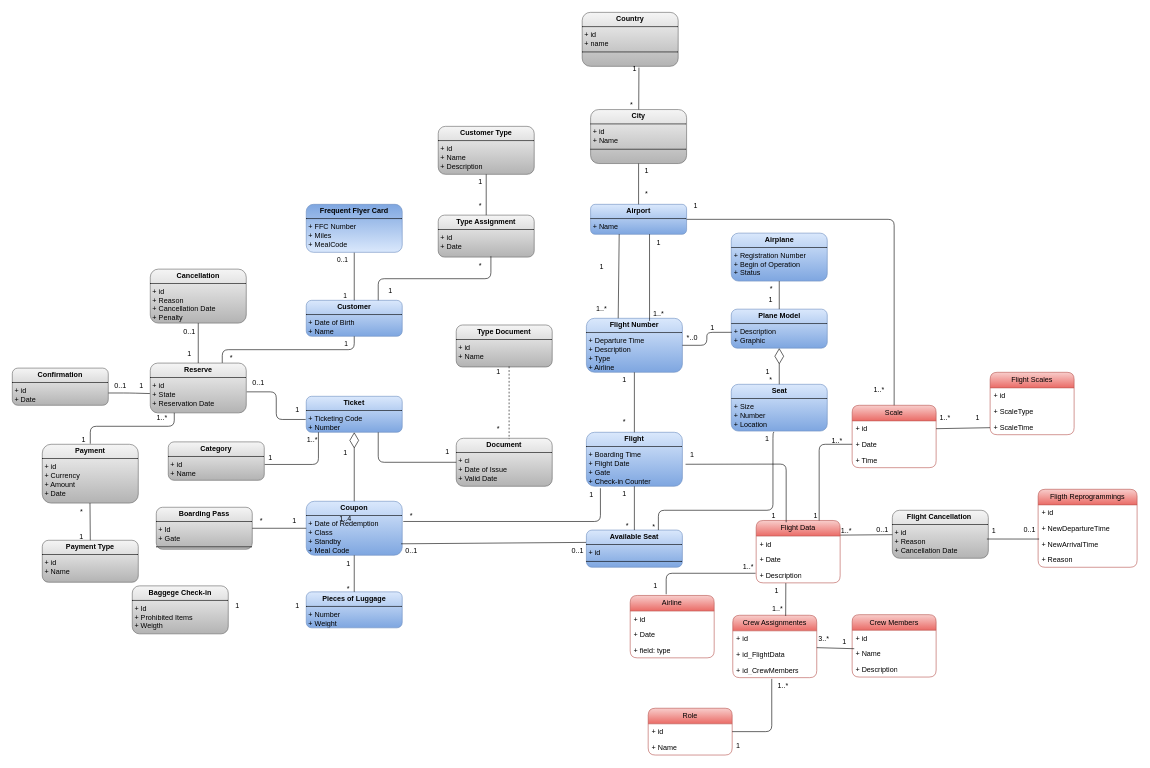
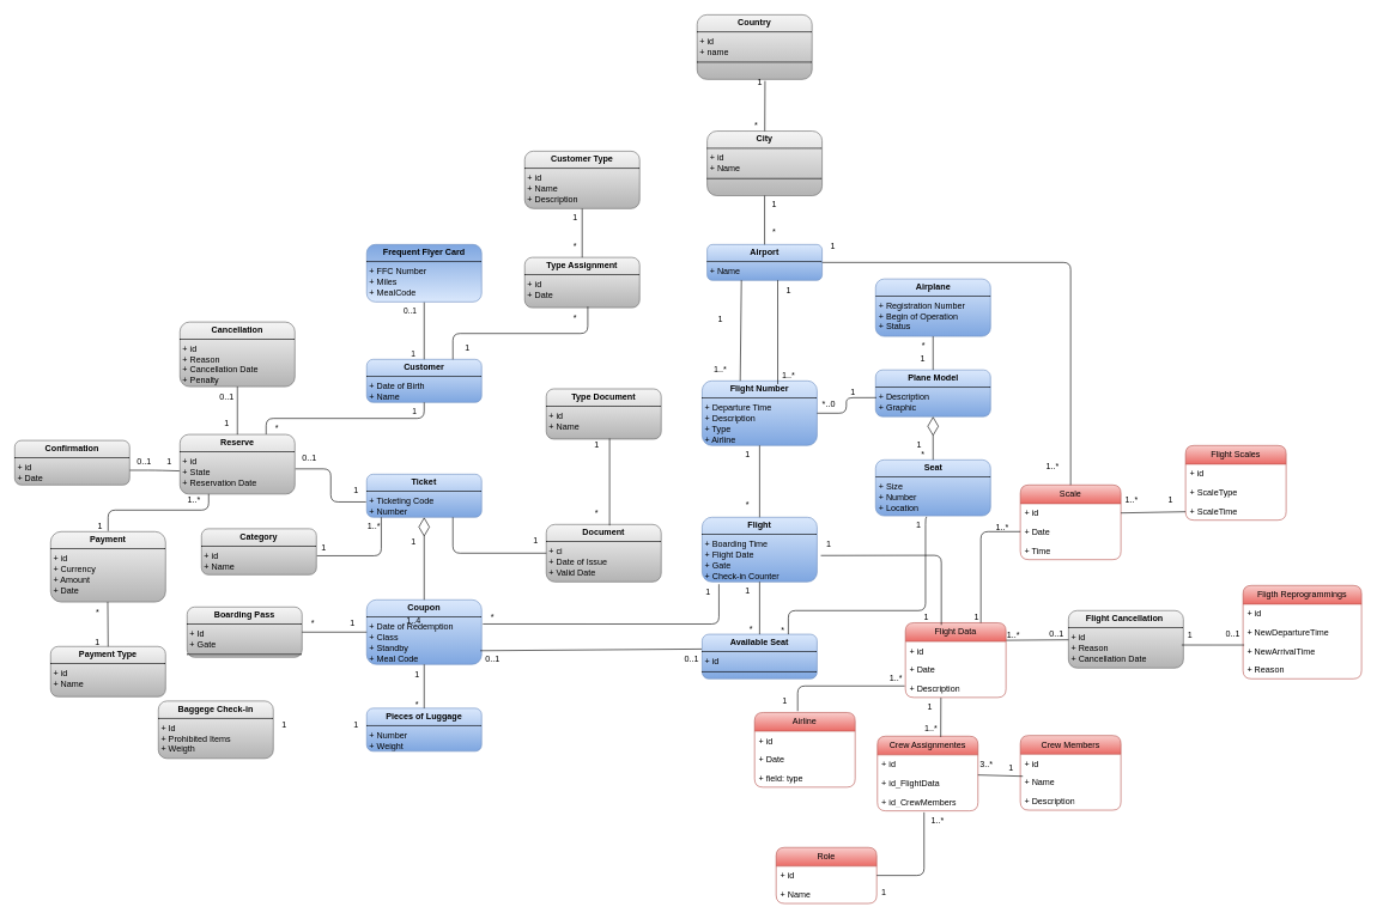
- <mxCell id="165" value="" style="endArrow=none;html=1;rounded=0;exitX=0.551;exitY=0.988;exitDx=0;exitDy=0;exitPerimeter=0;entryX=0.551;entryY=0.018;entryDx=0;entryDy=0;entryPerimeter=0;dashed=1;" edge="1" parent="1" source="98" target="96"><mxGeometry relative="1" as="geometry"><mxPoint x="750" y="670" as="sourcePoint" /><mxPoint x="910" y="670" as="targetPoint" /></mxGeometry></mxCell>
+ <mxCell id="165" value="" style="endArrow=none;html=1;rounded=0;exitX=0.551;exitY=0.988;exitDx=0;exitDy=0;exitPerimeter=0;entryX=0.551;entryY=0.018;entryDx=0;entryDy=0;entryPerimeter=0;" edge="1" parent="1" source="98" target="96"><mxGeometry relative="1" as="geometry"><mxPoint x="750" y="670" as="sourcePoint" /><mxPoint x="910" y="670" as="targetPoint" /></mxGeometry></mxCell>
